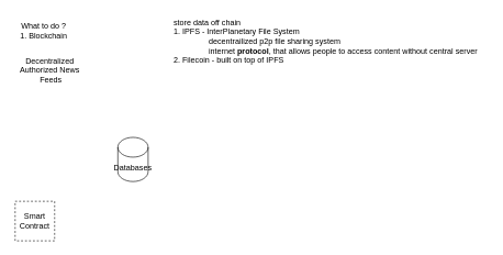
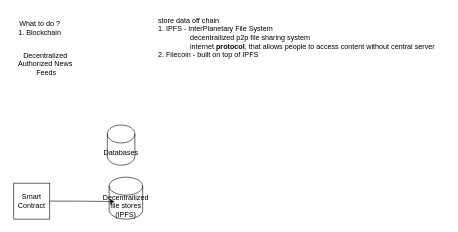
+ <mxCell id="6" value="Decentrailized&lt;br&gt;file stores (IPFS)" style="shape=cylinder3;whiteSpace=wrap;html=1;boundedLbl=1;backgroundOutline=1;size=15;" parent="1" vertex="1"><mxGeometry x="181" y="295" width="56" height="70" as="geometry" /></mxCell>
- <mxCell id="7" value="Smart&lt;br&gt;Contract" style="whiteSpace=wrap;html=1;aspect=fixed;dashed=1;" parent="1" vertex="1"><mxGeometry x="22" y="305" width="60" height="60" as="geometry" /></mxCell>
+ <mxCell id="7" value="Smart&lt;br&gt;Contract" style="whiteSpace=wrap;html=1;aspect=fixed;" parent="1" vertex="1"><mxGeometry x="22" y="305" width="60" height="60" as="geometry" /></mxCell>
+ <mxCell id="8" style="edgeStyle=orthogonalEdgeStyle;rounded=0;orthogonalLoop=1;jettySize=auto;html=1;entryX=0.168;entryY=0.582;entryDx=0;entryDy=0;entryPerimeter=0;" parent="1" source="7" target="6" edge="1"><mxGeometry relative="1" as="geometry" /></mxCell>
